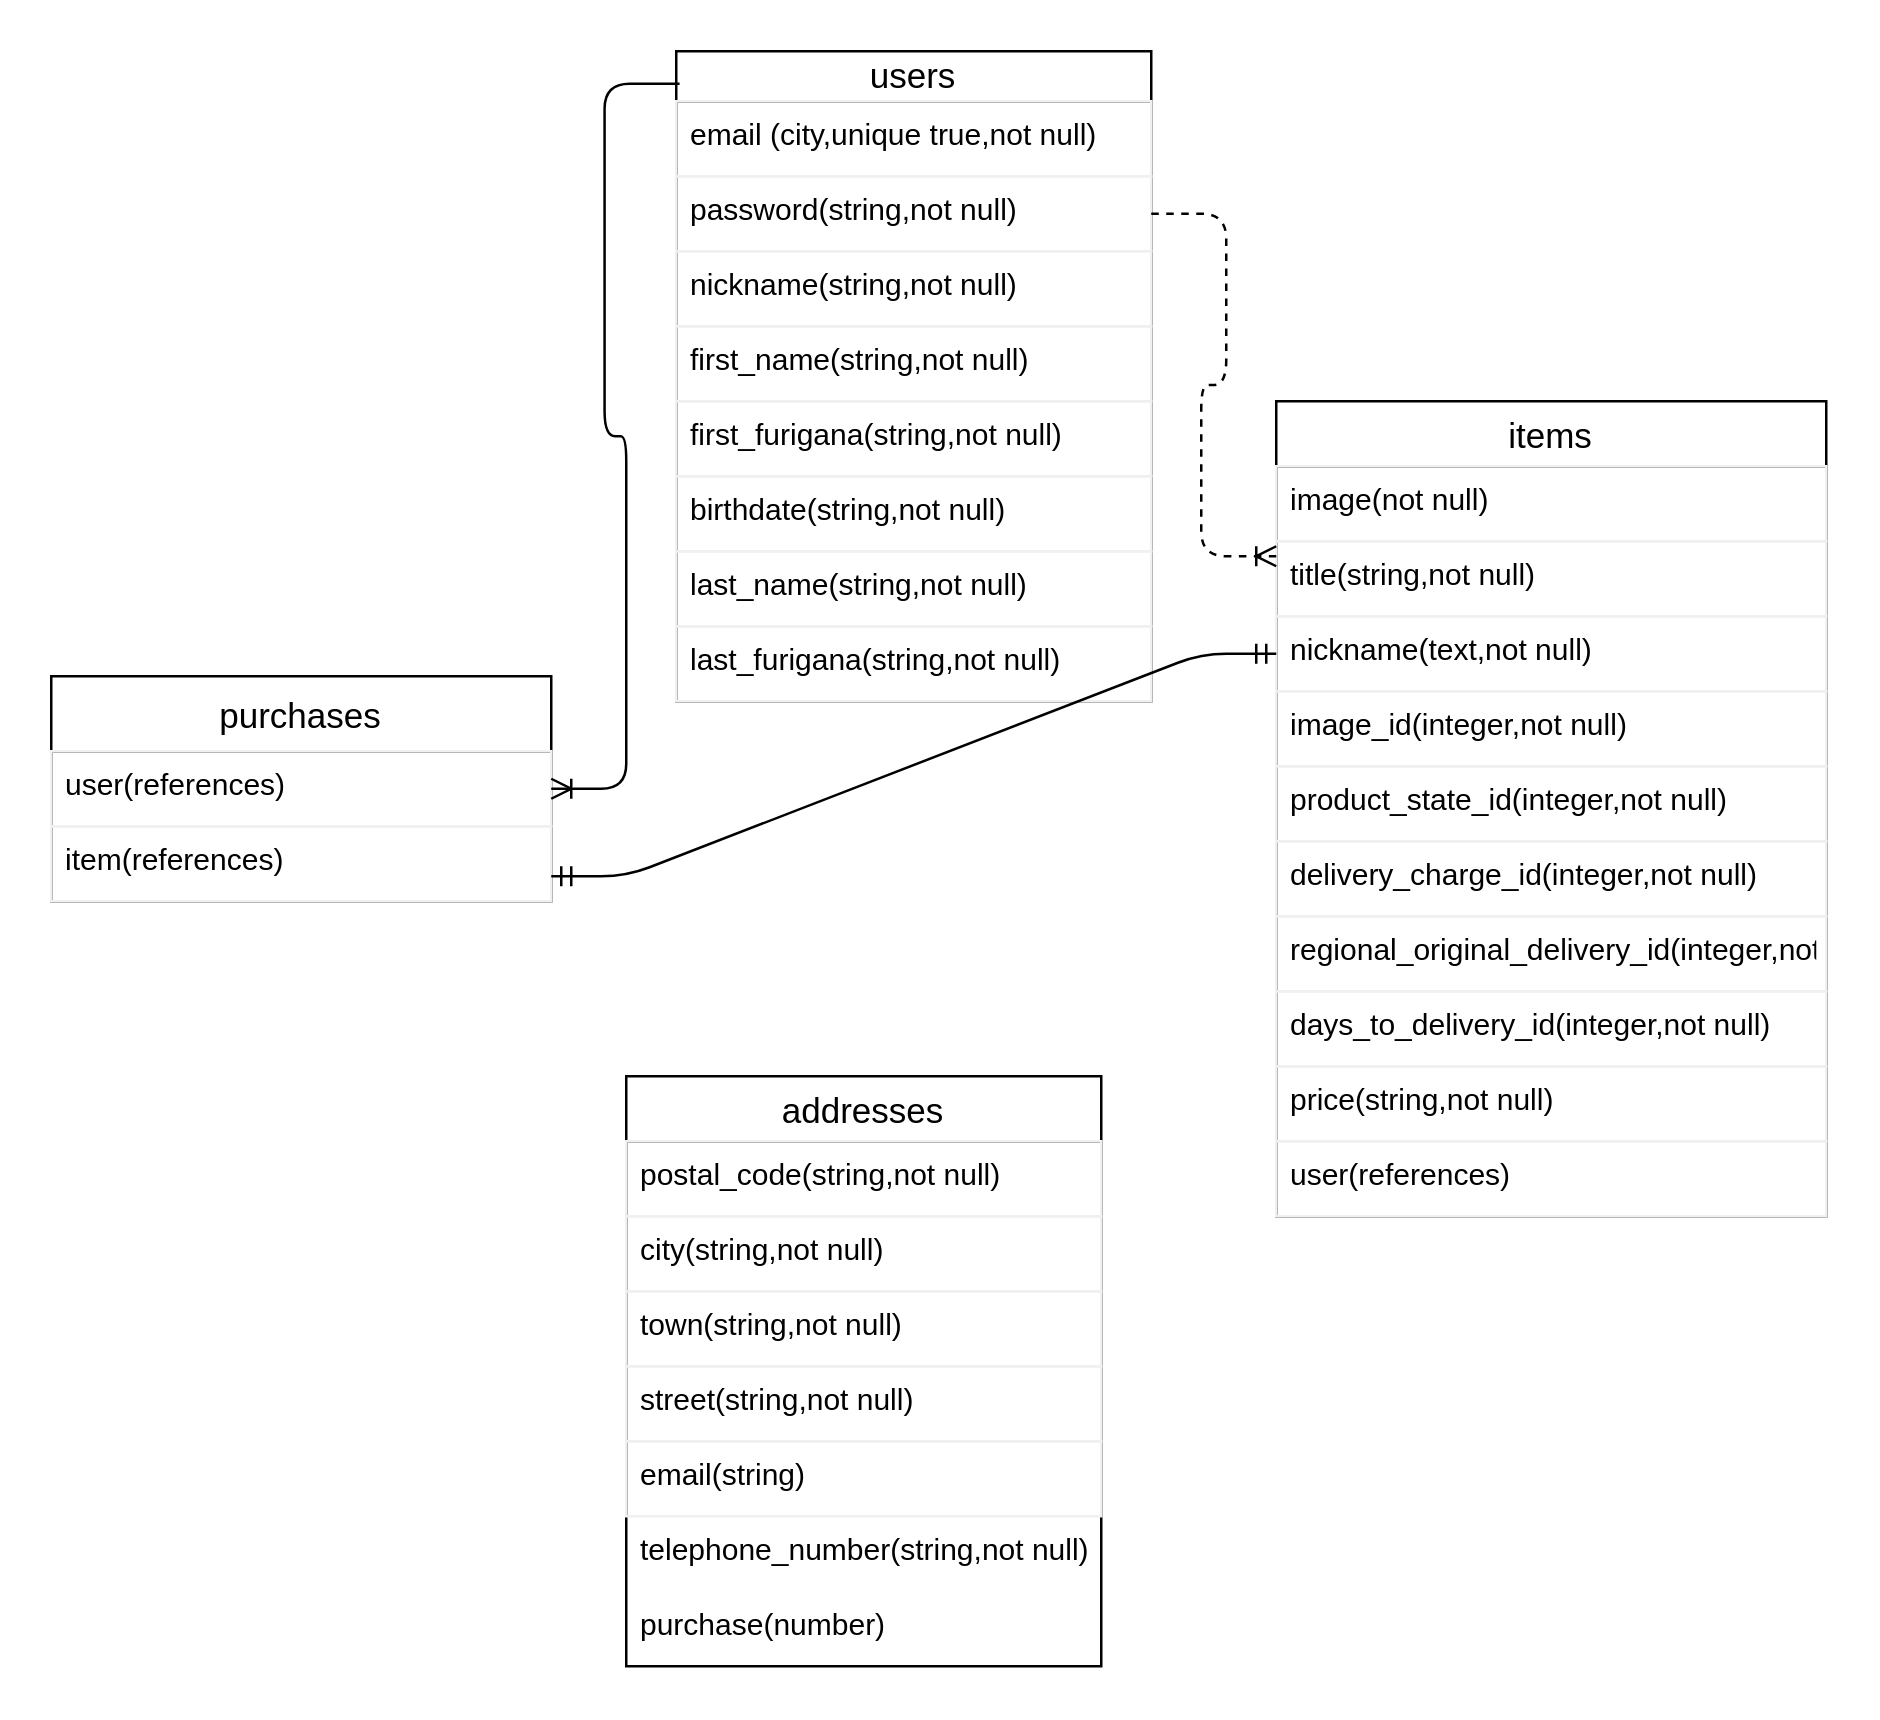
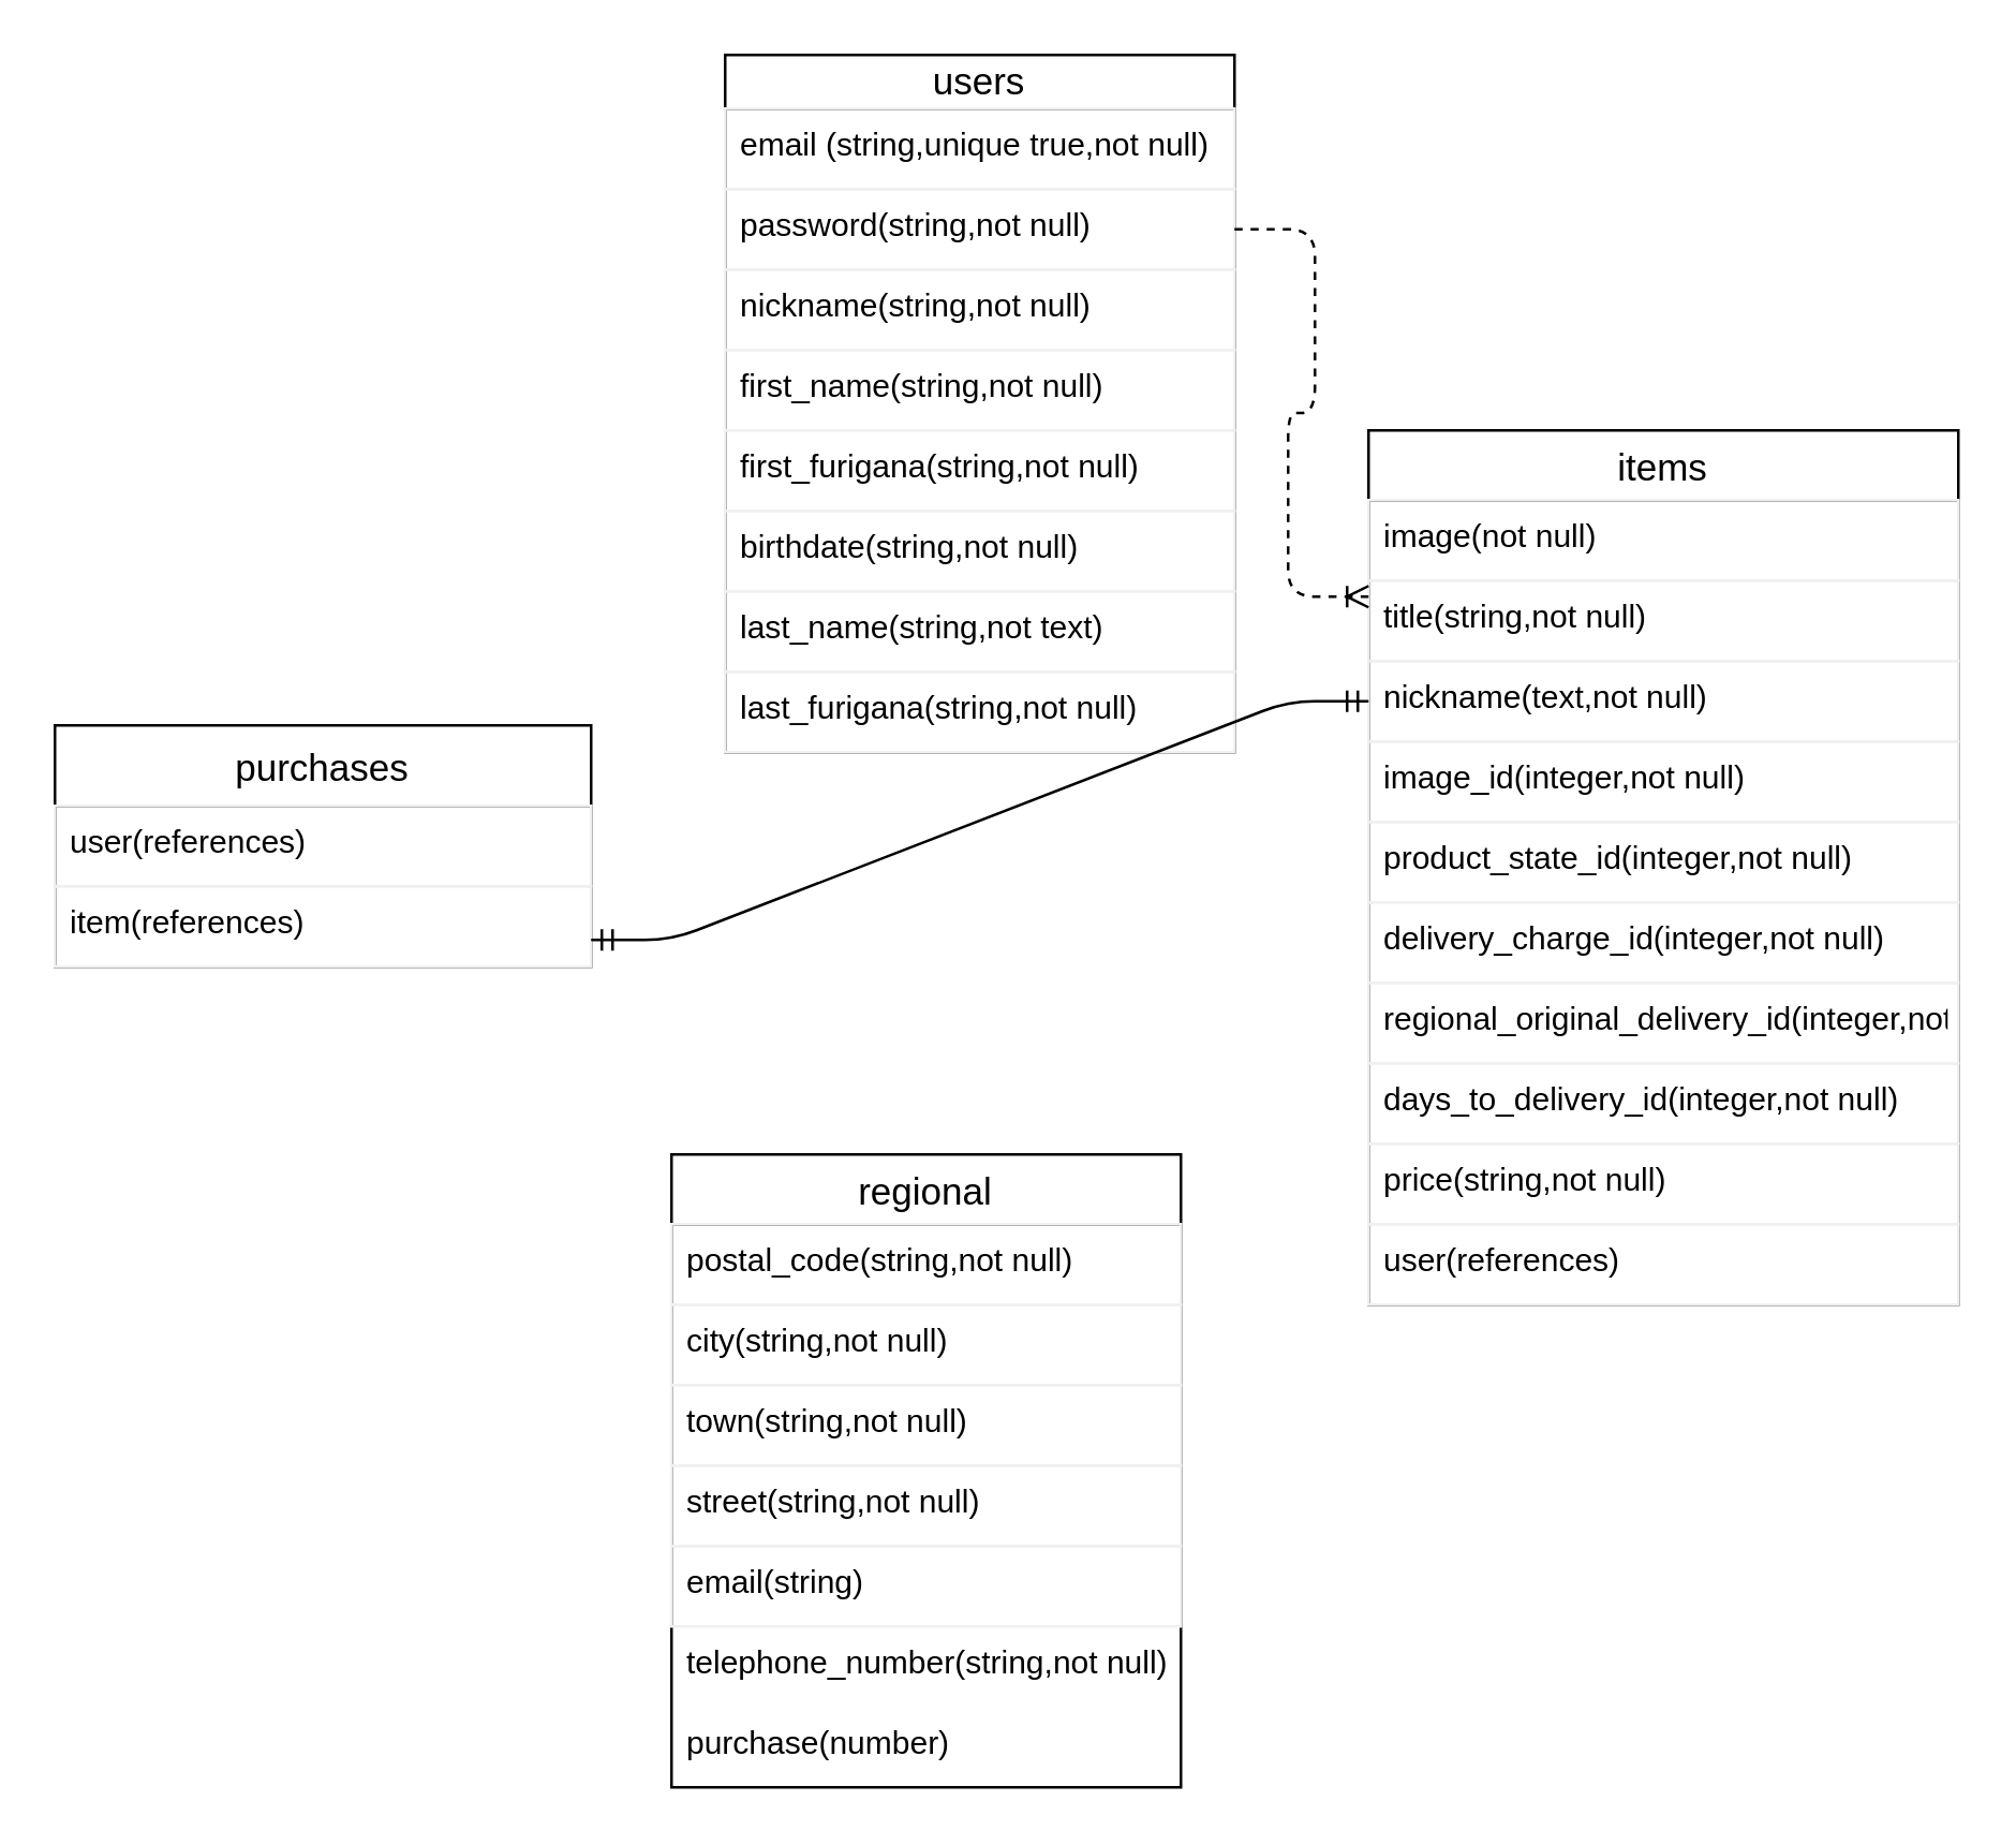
- <mxCell id="3" value="email (city,unique true,not null)" style="text;fillColor=none;spacingLeft=4;spacingRight=4;overflow=hidden;rotatable=0;points=[[0,0.5],[1,0.5]];portConstraint=eastwest;fontSize=12;strokeColor=#f0f0f0;" parent="2" vertex="1"><mxGeometry y="20" width="190" height="30" as="geometry" /></mxCell>
+ <mxCell id="3" value="email (string,unique true,not null)" style="text;fillColor=none;spacingLeft=4;spacingRight=4;overflow=hidden;rotatable=0;points=[[0,0.5],[1,0.5]];portConstraint=eastwest;fontSize=12;strokeColor=#f0f0f0;" parent="2" vertex="1"><mxGeometry y="20" width="190" height="30" as="geometry" /></mxCell>
- <mxCell id="34" value="" style="edgeStyle=entityRelationEdgeStyle;fontSize=12;html=1;endArrow=ERoneToMany;exitX=0.007;exitY=0.05;exitDx=0;exitDy=0;exitPerimeter=0;" parent="1" source="2" target="22" edge="1"><mxGeometry width="100" height="100" relative="1" as="geometry"><mxPoint x="140" y="350" as="sourcePoint" /><mxPoint x="240" y="250" as="targetPoint" /></mxGeometry></mxCell>
- <mxCell id="9" value="last_name(string,not null)" style="text;fillColor=none;spacingLeft=4;spacingRight=4;overflow=hidden;rotatable=0;points=[[0,0.5],[1,0.5]];portConstraint=eastwest;fontSize=12;strokeColor=#f0f0f0;" vertex="1" parent="2"><mxGeometry y="200" width="190" height="30" as="geometry" /></mxCell>
+ <mxCell id="9" value="last_name(string,not text)" style="text;fillColor=none;spacingLeft=4;spacingRight=4;overflow=hidden;rotatable=0;points=[[0,0.5],[1,0.5]];portConstraint=eastwest;fontSize=12;strokeColor=#f0f0f0;" vertex="1" parent="2"><mxGeometry y="200" width="190" height="30" as="geometry" /></mxCell>
- <mxCell id="25" value="addresses" style="swimlane;fontStyle=0;childLayout=stackLayout;horizontal=1;startSize=26;horizontalStack=0;resizeParent=1;resizeParentMax=0;resizeLast=0;collapsible=1;marginBottom=0;align=center;fontSize=14;" parent="1" vertex="1"><mxGeometry x="250" y="430" width="190" height="236" as="geometry" /></mxCell>
+ <mxCell id="25" value="regional" style="swimlane;fontStyle=0;childLayout=stackLayout;horizontal=1;startSize=26;horizontalStack=0;resizeParent=1;resizeParentMax=0;resizeLast=0;collapsible=1;marginBottom=0;align=center;fontSize=14;" parent="1" vertex="1"><mxGeometry x="250" y="430" width="190" height="236" as="geometry" /></mxCell>
